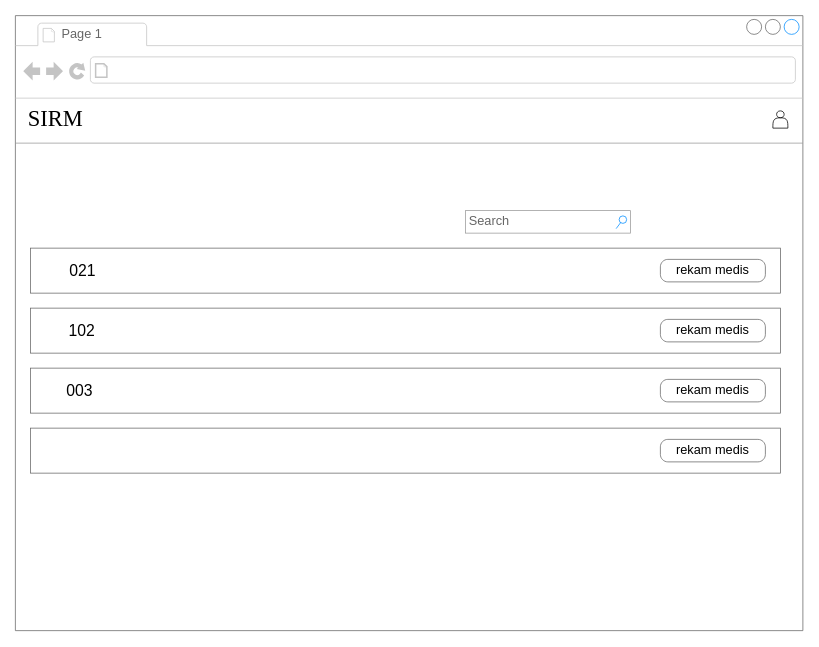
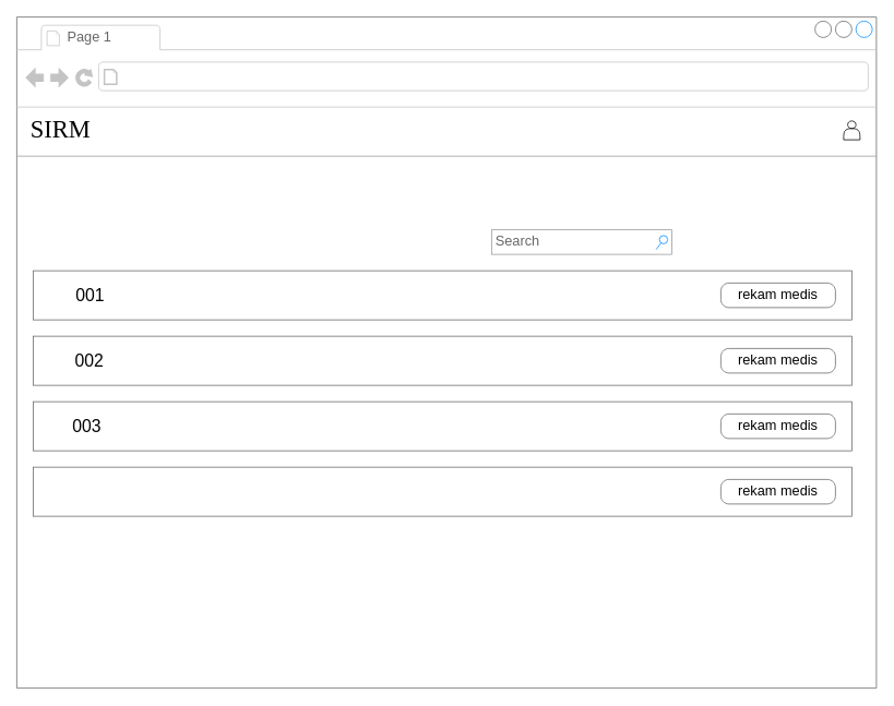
- <mxCell id="5" value="Search" style="strokeWidth=1;shadow=0;dashed=0;align=center;html=1;shape=mxgraph.mockup.forms.searchBox;strokeColor=#999999;mainText=;strokeColor2=#008cff;fontColor=#666666;fontSize=17;align=left;spacingLeft=3;rounded=0;labelBackgroundColor=none;" parent="2" vertex="1"><mxGeometry x="600" y="260" width="220" height="30" as="geometry" /></mxCell>
+ <mxCell id="5" value="Search" style="strokeWidth=1;shadow=0;dashed=0;align=center;html=1;shape=mxgraph.mockup.forms.searchBox;strokeColor=#999999;mainText=;strokeColor2=#008cff;fontColor=#666666;fontSize=17;align=left;spacingLeft=3;rounded=0;labelBackgroundColor=none;" parent="2" vertex="1"><mxGeometry x="580" y="260" width="220" height="30" as="geometry" /></mxCell>
- <mxCell id="16" value="&lt;font style=&quot;font-size: 21px;&quot;&gt;021&lt;/font&gt;" style="text;html=1;strokeColor=none;fillColor=none;align=center;verticalAlign=middle;whiteSpace=wrap;rounded=0;fontSize=15;" vertex="1" parent="2"><mxGeometry x="60" y="325" width="60" height="30" as="geometry" /></mxCell>
+ <mxCell id="16" value="&lt;font style=&quot;font-size: 21px;&quot;&gt;001&lt;/font&gt;" style="text;html=1;strokeColor=none;fillColor=none;align=center;verticalAlign=middle;whiteSpace=wrap;rounded=0;fontSize=15;" vertex="1" parent="2"><mxGeometry x="60" y="325" width="60" height="30" as="geometry" /></mxCell>
- <mxCell id="17" value="&lt;font style=&quot;font-size: 21px;&quot;&gt;102&lt;/font&gt;" style="text;html=1;strokeColor=none;fillColor=none;align=center;verticalAlign=middle;whiteSpace=wrap;rounded=0;fontSize=15;" vertex="1" parent="2"><mxGeometry x="59" y="405" width="60" height="30" as="geometry" /></mxCell>
+ <mxCell id="17" value="&lt;font style=&quot;font-size: 21px;&quot;&gt;002&lt;/font&gt;" style="text;html=1;strokeColor=none;fillColor=none;align=center;verticalAlign=middle;whiteSpace=wrap;rounded=0;fontSize=15;" vertex="1" parent="2"><mxGeometry x="59" y="405" width="60" height="30" as="geometry" /></mxCell>
